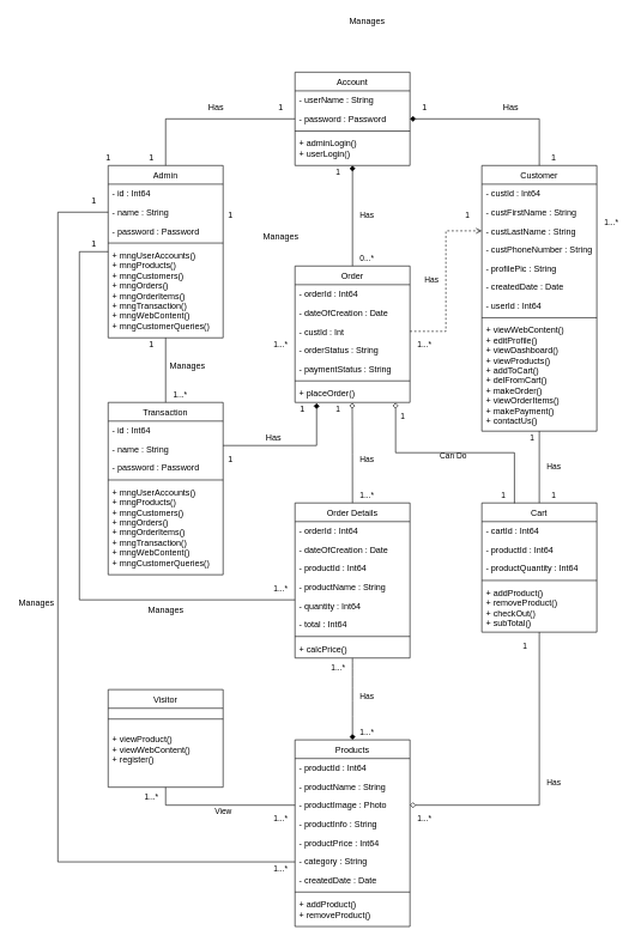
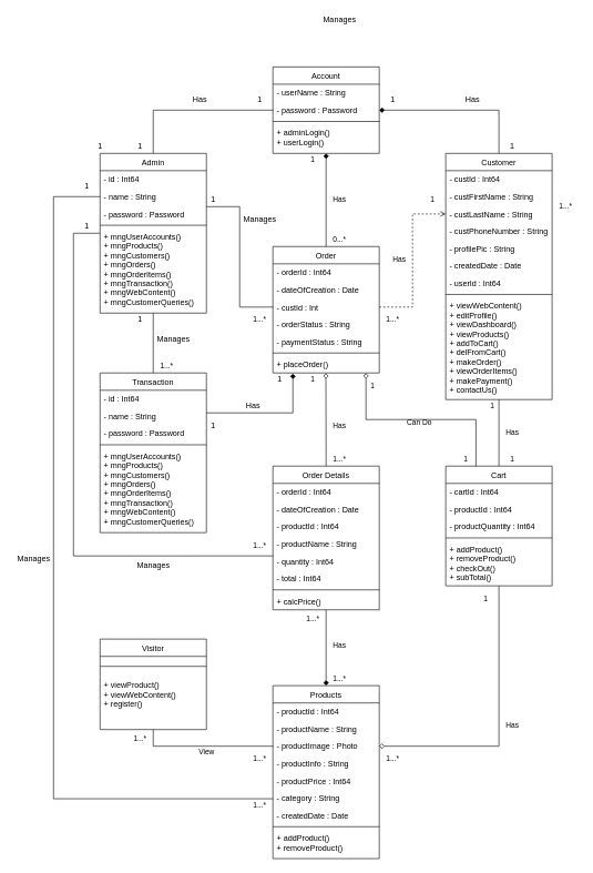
+ <mxCell id="8" style="edgeStyle=orthogonalEdgeStyle;rounded=0;orthogonalLoop=1;jettySize=auto;html=1;entryX=0;entryY=0.5;entryDx=0;entryDy=0;endArrow=none;endFill=0;" parent="1" source="11" target="49" edge="1"><mxGeometry relative="1" as="geometry"><Array as="points"><mxPoint x="360" y="310" /><mxPoint x="360" y="461" /></Array></mxGeometry></mxCell>
